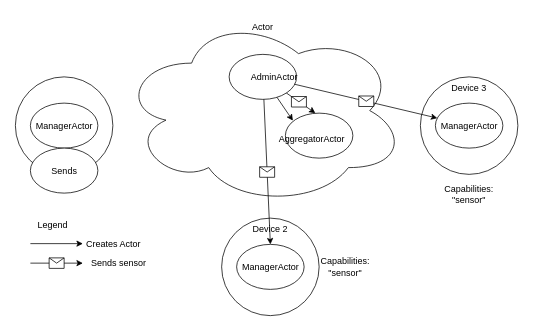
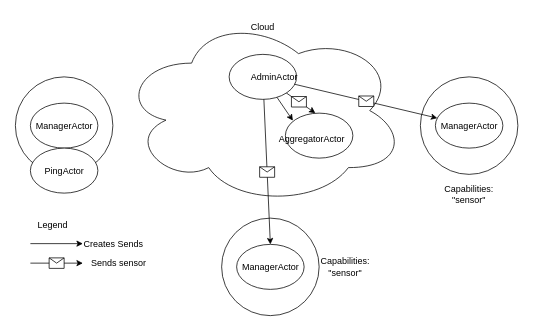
- <mxCell id="41" value="Actor" style="text;html=1;strokeColor=none;fillColor=none;align=center;verticalAlign=middle;whiteSpace=wrap;rounded=0;" vertex="1" parent="1"><mxGeometry x="320" y="20" width="60" height="30" as="geometry" /></mxCell>
+ <mxCell id="41" value="Cloud" style="text;html=1;strokeColor=none;fillColor=none;align=center;verticalAlign=middle;whiteSpace=wrap;rounded=0;" vertex="1" parent="1"><mxGeometry x="320" y="20" width="60" height="30" as="geometry" /></mxCell>
- <mxCell id="20" value="Device 3" style="text;html=1;strokeColor=none;fillColor=none;align=center;verticalAlign=middle;whiteSpace=wrap;rounded=0;" parent="1" vertex="1"><mxGeometry x="595" y="101.66" width="60" height="30" as="geometry" /></mxCell>
- <mxCell id="25" value="Sends" style="text;html=1;strokeColor=none;fillColor=none;align=center;verticalAlign=middle;whiteSpace=wrap;rounded=0;" parent="24" vertex="1"><mxGeometry x="22.5" y="18.75" width="45" height="22.5" as="geometry" /></mxCell>
+ <mxCell id="25" value="PingActor" style="text;html=1;strokeColor=none;fillColor=none;align=center;verticalAlign=middle;whiteSpace=wrap;rounded=0;" parent="24" vertex="1"><mxGeometry x="22.5" y="18.75" width="45" height="22.5" as="geometry" /></mxCell>
- <mxCell id="21" value="Device 2" style="text;html=1;strokeColor=none;fillColor=none;align=center;verticalAlign=middle;whiteSpace=wrap;rounded=0;" parent="1" vertex="1"><mxGeometry x="330" y="290" width="60" height="30" as="geometry" /></mxCell>
- <mxCell id="37" value="Creates Actor" style="text;html=1;strokeColor=none;fillColor=none;align=center;verticalAlign=middle;whiteSpace=wrap;rounded=0;" vertex="1" parent="1"><mxGeometry x="90" y="310" width="122" height="30" as="geometry" /></mxCell>
+ <mxCell id="37" value="Creates Sends" style="text;html=1;strokeColor=none;fillColor=none;align=center;verticalAlign=middle;whiteSpace=wrap;rounded=0;" vertex="1" parent="1"><mxGeometry x="90" y="310" width="122" height="30" as="geometry" /></mxCell>
